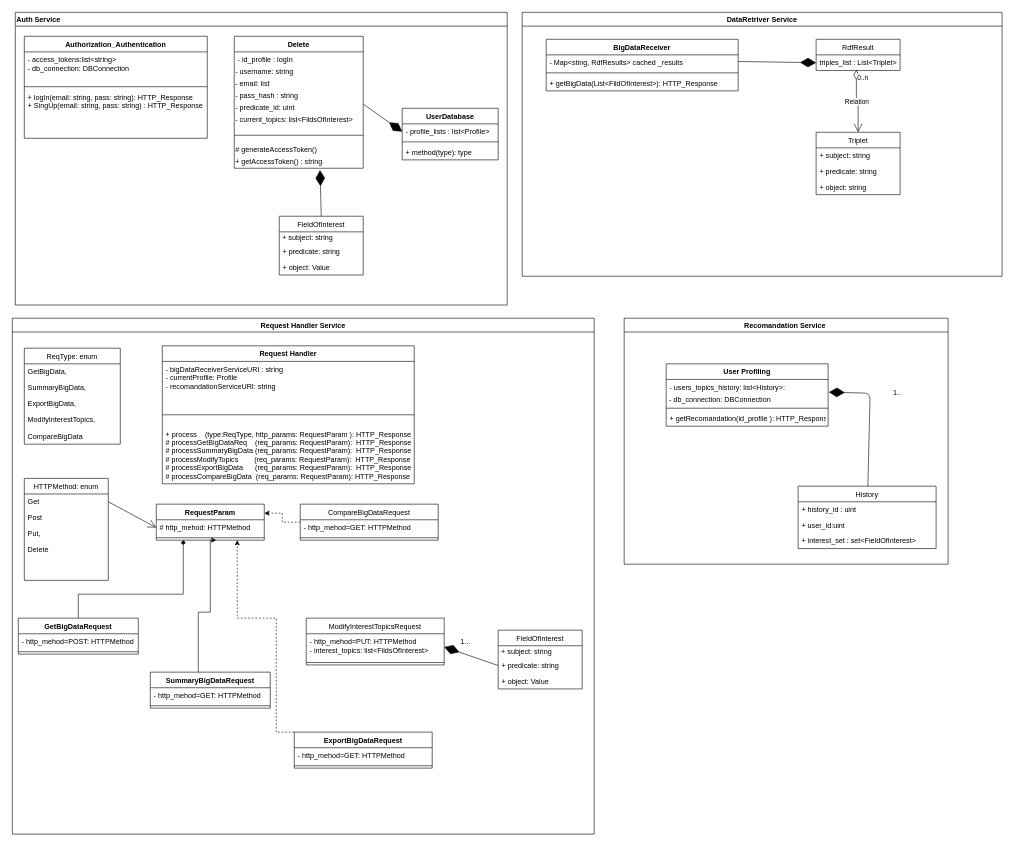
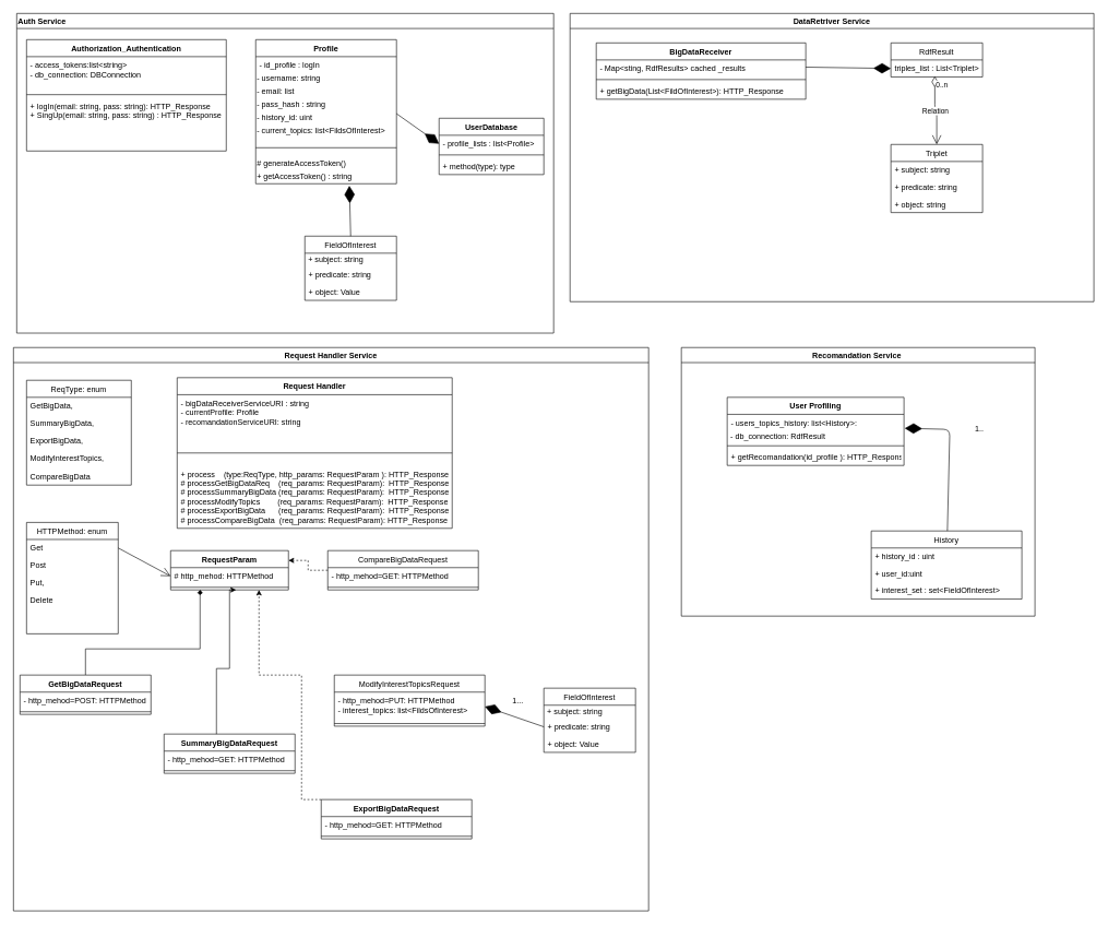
- <mxCell id="7" value="Delete" style="swimlane;fontStyle=1;align=center;verticalAlign=top;childLayout=stackLayout;horizontal=1;startSize=26;horizontalStack=0;resizeParent=1;resizeParentMax=0;resizeLast=0;collapsible=1;marginBottom=0;" parent="2" vertex="1"><mxGeometry x="365" y="40" width="215" height="220" as="geometry" /></mxCell>
+ <mxCell id="7" value="Profile" style="swimlane;fontStyle=1;align=center;verticalAlign=top;childLayout=stackLayout;horizontal=1;startSize=26;horizontalStack=0;resizeParent=1;resizeParentMax=0;resizeLast=0;collapsible=1;marginBottom=0;" parent="2" vertex="1"><mxGeometry x="365" y="40" width="215" height="220" as="geometry" /></mxCell>
- <mxCell id="12" value="- predicate_id: uint&amp;nbsp;" style="text;html=1;align=left;verticalAlign=middle;resizable=0;points=[];autosize=1;" vertex="1" parent="7"><mxGeometry y="110" width="215" height="20" as="geometry" /></mxCell>
+ <mxCell id="12" value="- history_id: uint&amp;nbsp;" style="text;html=1;align=left;verticalAlign=middle;resizable=0;points=[];autosize=1;" vertex="1" parent="7"><mxGeometry y="110" width="215" height="20" as="geometry" /></mxCell>
- <mxCell id="86" value="&lt;span&gt;&amp;nbsp;- db_connection: DBConnection&lt;/span&gt;" style="text;html=1;align=left;verticalAlign=middle;resizable=0;points=[];autosize=1;" vertex="1" parent="84"><mxGeometry y="50" width="270" height="20" as="geometry" /></mxCell>
+ <mxCell id="86" value="&lt;span&gt;&amp;nbsp;- db_connection: RdfResult&lt;/span&gt;" style="text;html=1;align=left;verticalAlign=middle;resizable=0;points=[];autosize=1;" vertex="1" parent="84"><mxGeometry y="50" width="270" height="20" as="geometry" /></mxCell>
- <mxCell id="41" value="1..." style="text;html=1;align=center;verticalAlign=middle;resizable=0;points=[];autosize=1;" vertex="1" parent="27"><mxGeometry x="740" y="530" width="30" height="20" as="geometry" /></mxCell>
+ <mxCell id="41" value="1..." style="text;html=1;align=center;verticalAlign=middle;resizable=0;points=[];autosize=1;" vertex="1" parent="27"><mxGeometry x="755" y="530" width="30" height="20" as="geometry" /></mxCell>
